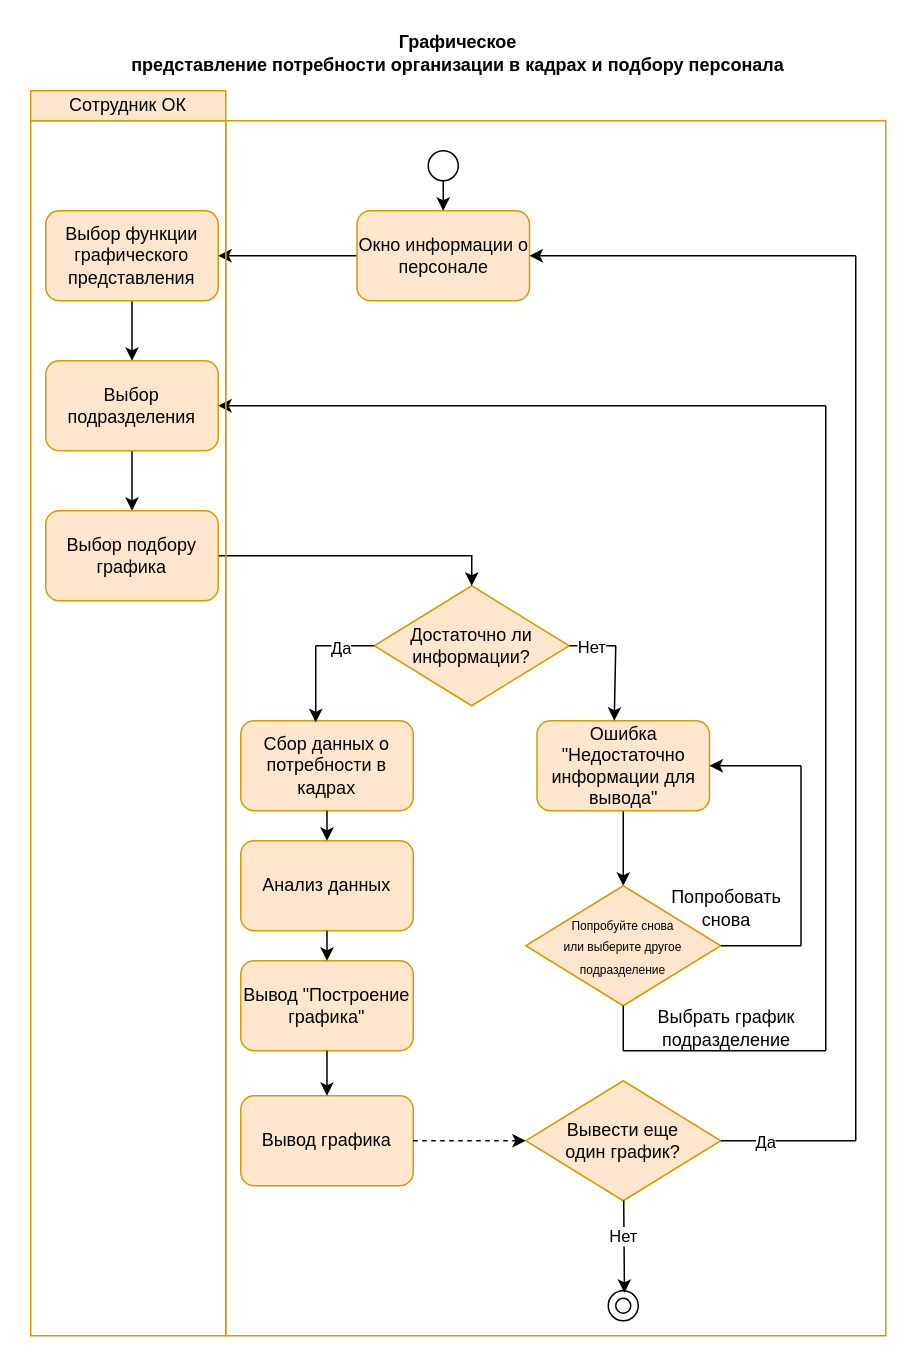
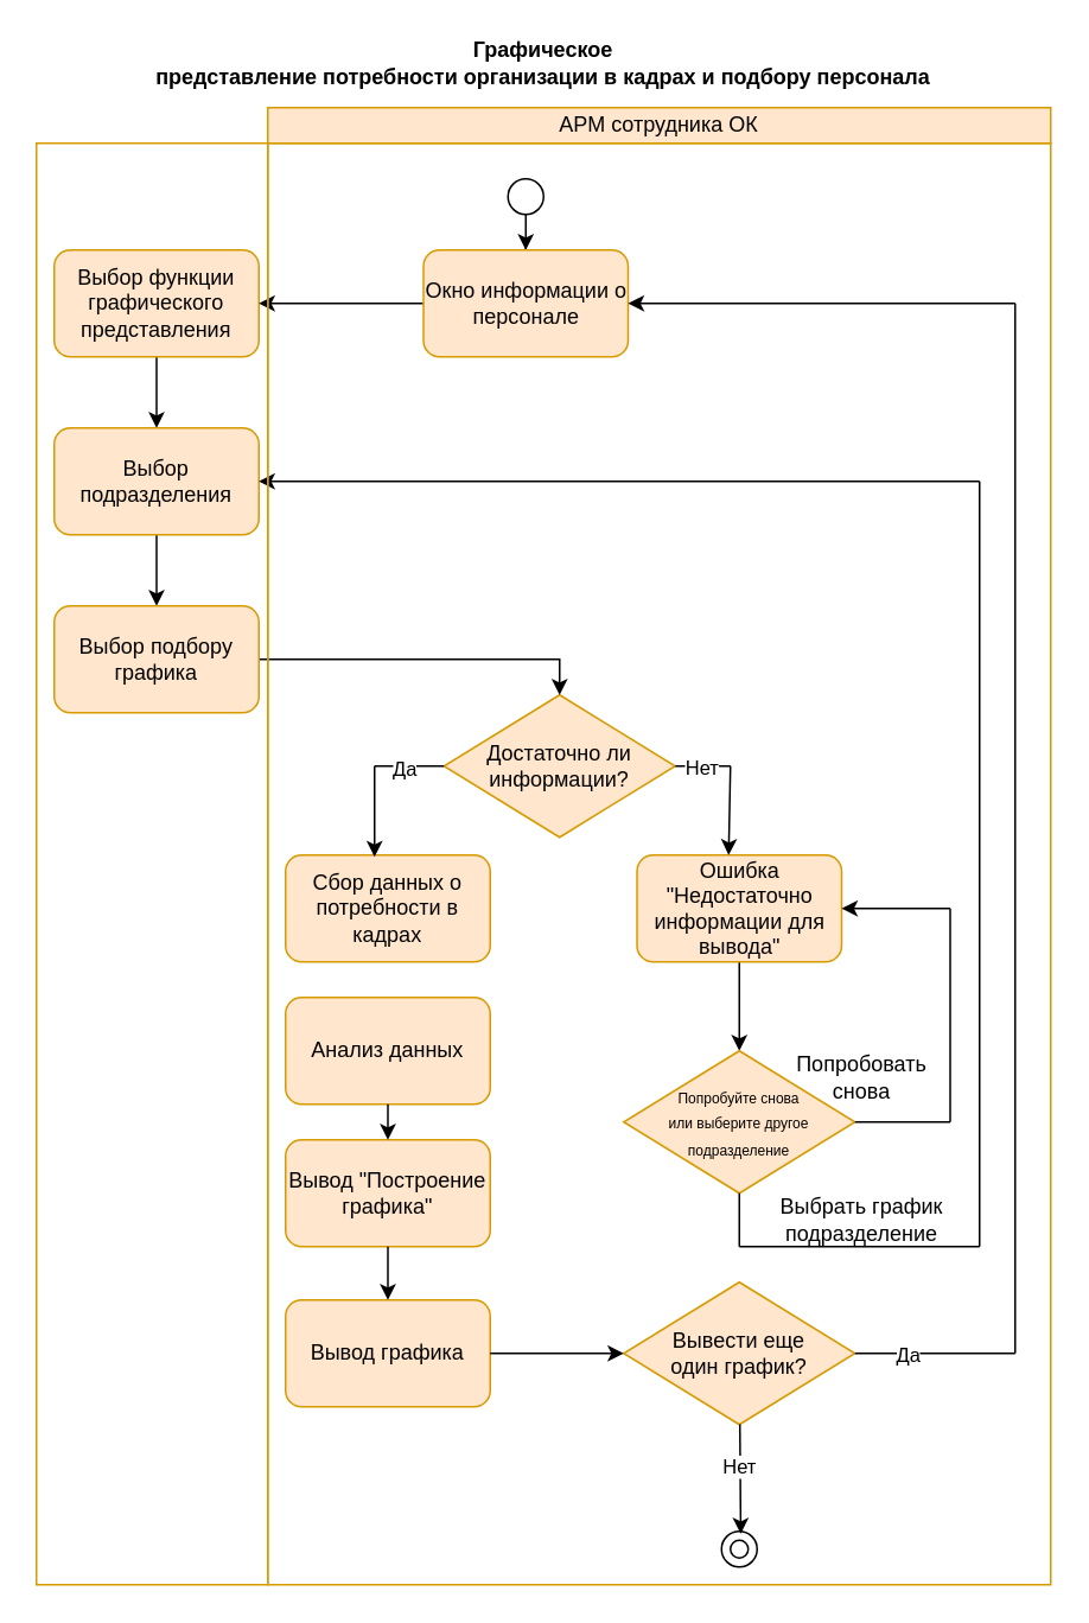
- <mxCell id="2" value="Сотрудник ОК" style="rounded=0;whiteSpace=wrap;html=1;fillColor=#ffe6cc;strokeColor=#d79b00;" vertex="1" parent="1"><mxGeometry x="20" y="60" width="130" height="20" as="geometry" /></mxCell>
+ <mxCell id="3" value="АРМ сотрудника ОК" style="rounded=0;whiteSpace=wrap;html=1;fillColor=#ffe6cc;strokeColor=#d79b00;" vertex="1" parent="1"><mxGeometry x="150" y="60" width="440" height="20" as="geometry" /></mxCell>
- <mxCell id="48" value="" style="endArrow=classic;html=1;rounded=0;" edge="1" parent="1" source="26" target="27"><mxGeometry width="50" height="50" relative="1" as="geometry"><mxPoint x="280" y="610" as="sourcePoint" /><mxPoint x="330" y="560" as="targetPoint" /></mxGeometry></mxCell>
- <mxCell id="51" value="" style="endArrow=classic;html=1;rounded=0;dashed=1;" edge="1" parent="1" source="25" target="28"><mxGeometry width="50" height="50" relative="1" as="geometry"><mxPoint x="240" y="850" as="sourcePoint" /><mxPoint x="290" y="800" as="targetPoint" /></mxGeometry></mxCell>
+ <mxCell id="51" value="" style="endArrow=classic;html=1;rounded=0;" edge="1" parent="1" source="25" target="28"><mxGeometry width="50" height="50" relative="1" as="geometry"><mxPoint x="240" y="850" as="sourcePoint" /><mxPoint x="290" y="800" as="targetPoint" /></mxGeometry></mxCell>
